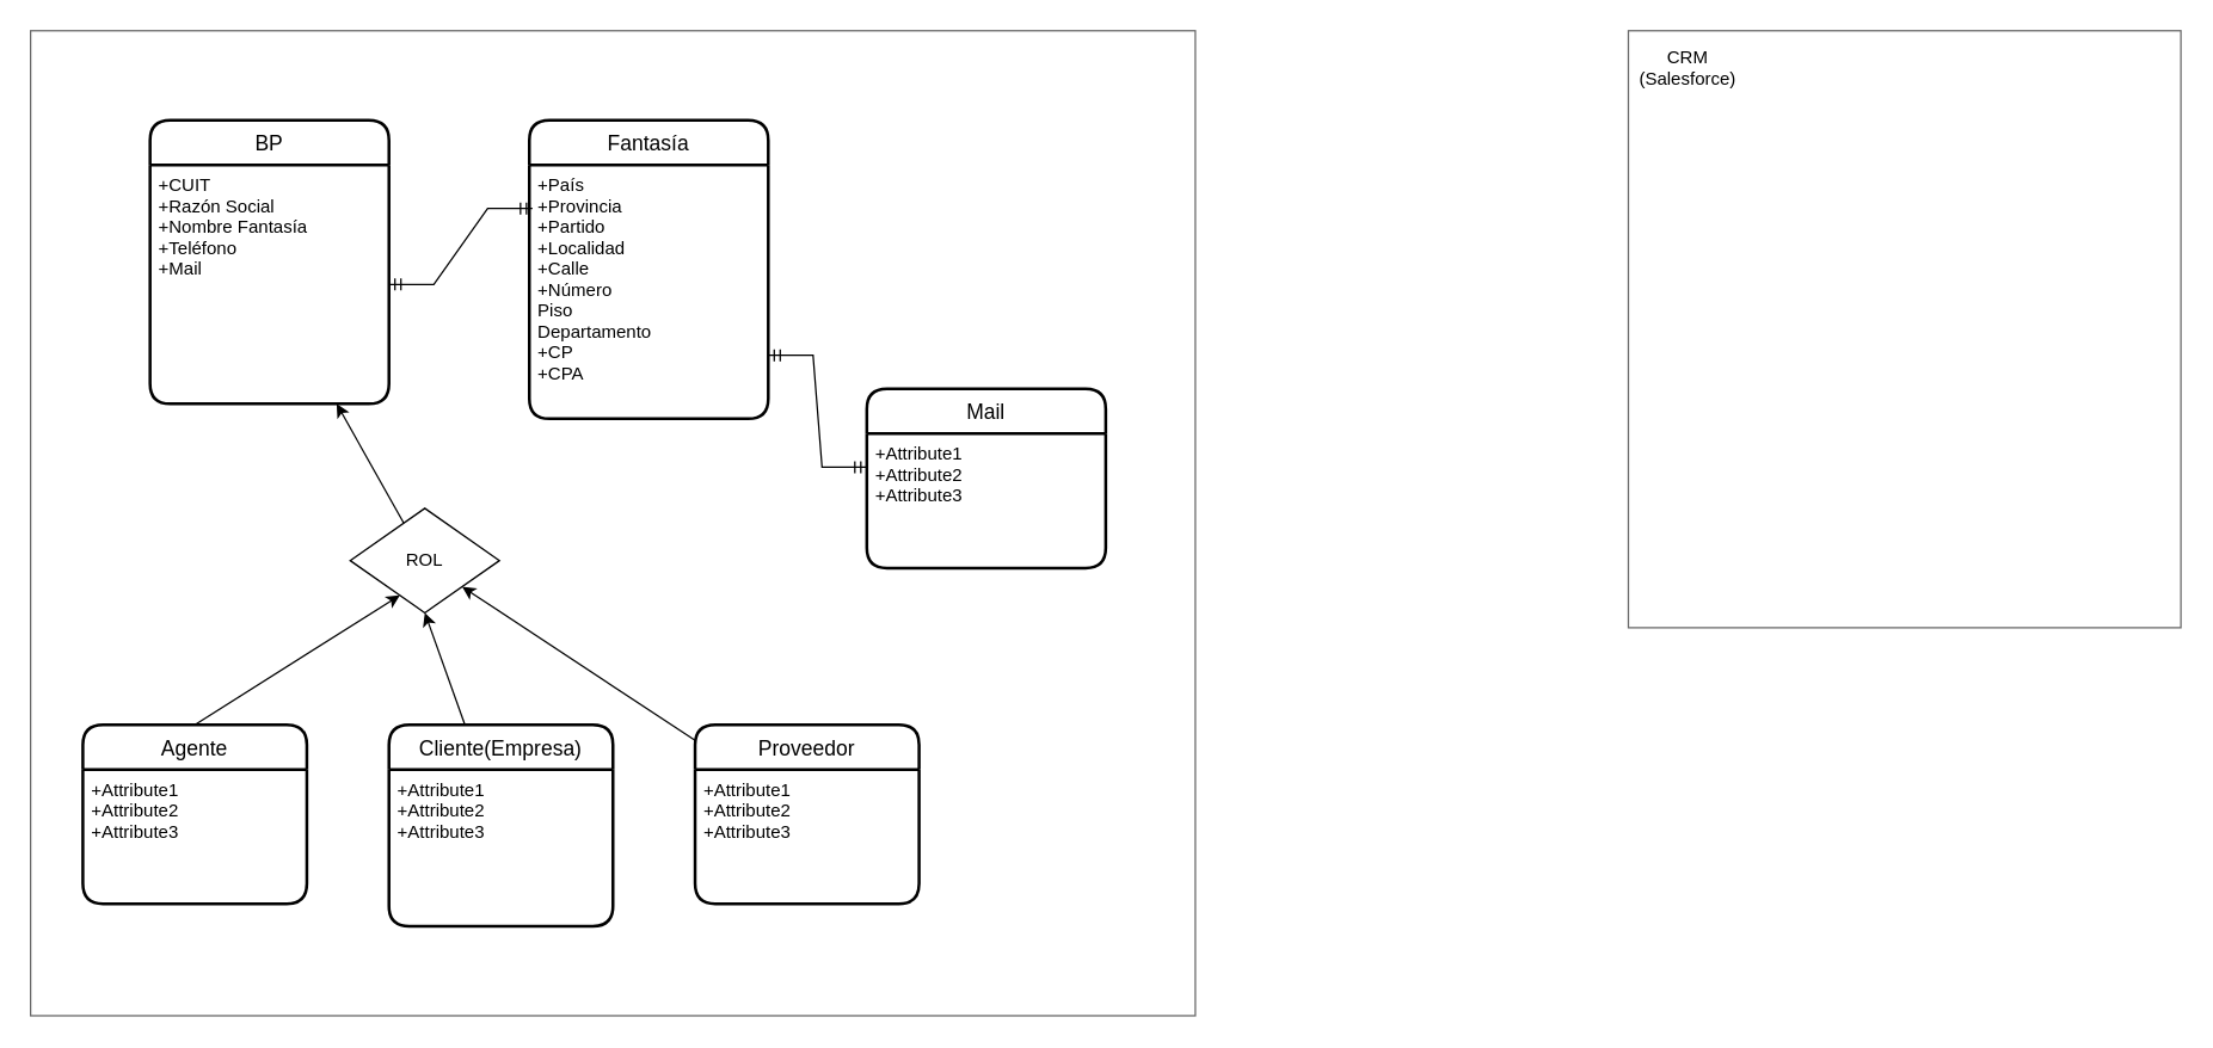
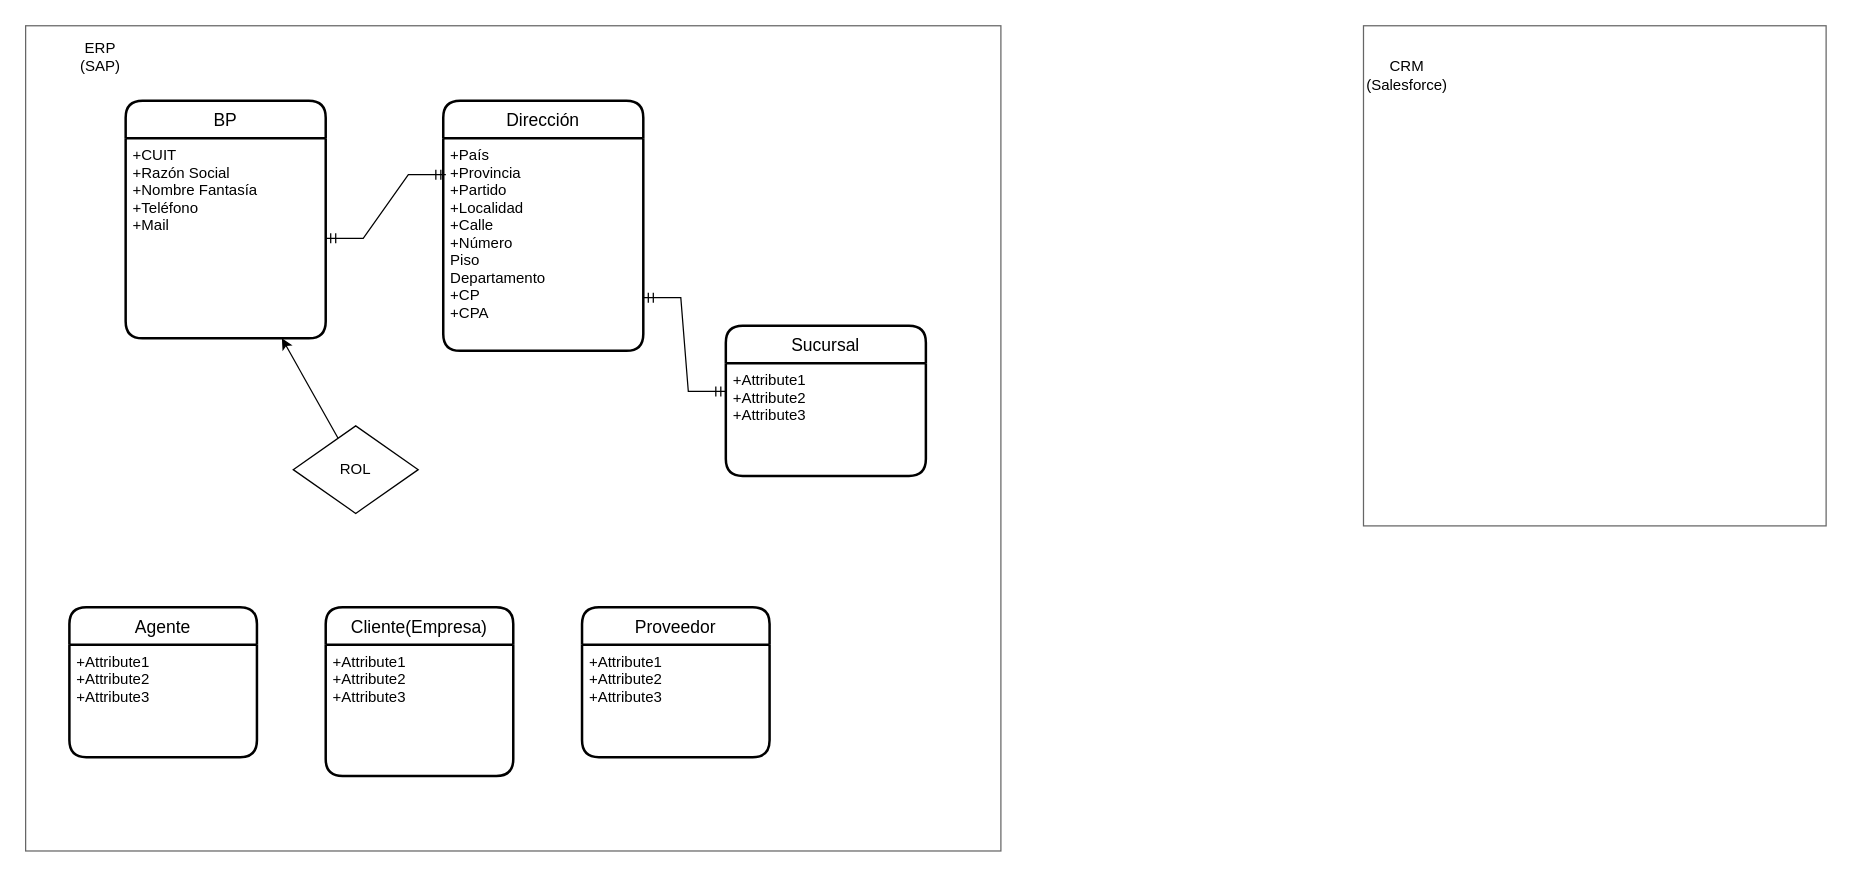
+ <mxCell id="3" value="ERP (SAP)" style="text;html=1;strokeColor=none;fillColor=none;align=center;verticalAlign=middle;whiteSpace=wrap;rounded=0;" vertex="1" parent="1"><mxGeometry x="50" y="30" width="60" height="30" as="geometry" /></mxCell>
- <mxCell id="24" value="CRM (Salesforce)" style="text;html=1;strokeColor=none;fillColor=none;align=center;verticalAlign=middle;whiteSpace=wrap;rounded=0;" vertex="1" parent="1"><mxGeometry x="1100" y="30" width="60" height="30" as="geometry" /></mxCell>
+ <mxCell id="24" value="CRM (Salesforce)" style="text;html=1;strokeColor=none;fillColor=none;align=center;verticalAlign=middle;whiteSpace=wrap;rounded=0;" vertex="1" parent="1"><mxGeometry x="1095" y="45" width="60" height="30" as="geometry" /></mxCell>
- <mxCell id="6" value="Fantasía" style="swimlane;childLayout=stackLayout;horizontal=1;startSize=30;horizontalStack=0;rounded=1;fontSize=14;fontStyle=0;strokeWidth=2;resizeParent=0;resizeLast=1;shadow=0;dashed=0;align=center;fillColor=none;" vertex="1" parent="1"><mxGeometry x="354" y="80" width="160" height="200" as="geometry" /></mxCell>
+ <mxCell id="6" value="Dirección" style="swimlane;childLayout=stackLayout;horizontal=1;startSize=30;horizontalStack=0;rounded=1;fontSize=14;fontStyle=0;strokeWidth=2;resizeParent=0;resizeLast=1;shadow=0;dashed=0;align=center;fillColor=none;" vertex="1" parent="1"><mxGeometry x="354" y="80" width="160" height="200" as="geometry" /></mxCell>
- <mxCell id="20" value="Mail" style="swimlane;childLayout=stackLayout;horizontal=1;startSize=30;horizontalStack=0;rounded=1;fontSize=14;fontStyle=0;strokeWidth=2;resizeParent=0;resizeLast=1;shadow=0;dashed=0;align=center;fillColor=none;" vertex="1" parent="1"><mxGeometry x="580" y="260" width="160" height="120" as="geometry" /></mxCell>
+ <mxCell id="20" value="Sucursal" style="swimlane;childLayout=stackLayout;horizontal=1;startSize=30;horizontalStack=0;rounded=1;fontSize=14;fontStyle=0;strokeWidth=2;resizeParent=0;resizeLast=1;shadow=0;dashed=0;align=center;fillColor=none;" vertex="1" parent="1"><mxGeometry x="580" y="260" width="160" height="120" as="geometry" /></mxCell>
- <mxCell id="19" style="edgeStyle=none;rounded=0;orthogonalLoop=1;jettySize=auto;html=1;entryX=0.333;entryY=0.833;entryDx=0;entryDy=0;entryPerimeter=0;exitX=0.5;exitY=0;exitDx=0;exitDy=0;" edge="1" parent="1" source="9" target="18"><mxGeometry relative="1" as="geometry" /></mxCell>
- <mxCell id="14" style="edgeStyle=none;rounded=0;orthogonalLoop=1;jettySize=auto;html=1;entryX=1;entryY=1;entryDx=0;entryDy=0;" edge="1" parent="1" source="15" target="18"><mxGeometry relative="1" as="geometry" /></mxCell>
- <mxCell id="11" style="edgeStyle=none;rounded=0;orthogonalLoop=1;jettySize=auto;html=1;entryX=0.5;entryY=1;entryDx=0;entryDy=0;" edge="1" parent="1" source="12" target="18"><mxGeometry relative="1" as="geometry" /></mxCell>
